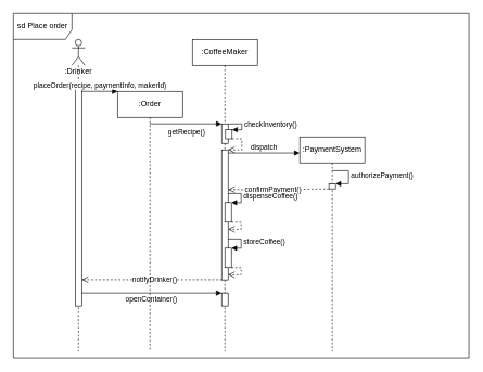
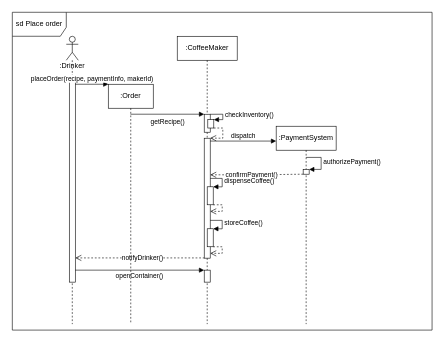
- <mxCell id="25" value="&lt;div&gt;:Order&lt;/div&gt;" style="shape=umlLifeline;perimeter=lifelinePerimeter;whiteSpace=wrap;html=1;container=1;collapsible=0;recursiveResize=0;outlineConnect=0;align=center;" vertex="1" parent="1"><mxGeometry x="180" y="140" width="100" height="400" as="geometry" /></mxCell>
+ <mxCell id="25" value="&lt;div&gt;:Order&lt;/div&gt;" style="shape=umlLifeline;perimeter=lifelinePerimeter;whiteSpace=wrap;html=1;container=1;collapsible=0;recursiveResize=0;outlineConnect=0;align=center;" vertex="1" parent="1"><mxGeometry x="180" y="140" width="75" height="400" as="geometry" /></mxCell>
